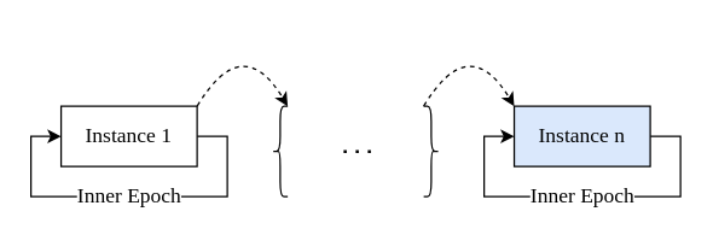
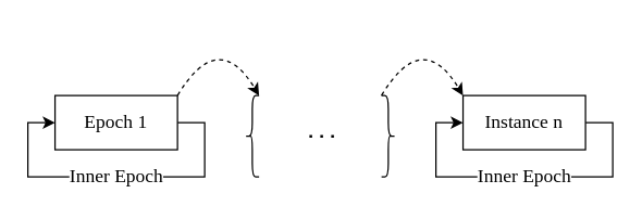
- <mxCell id="3" value="Instance 1" style="rounded=0;whiteSpace=wrap;html=1;fontFamily=Times New Roman;fontSize=14;" vertex="1" parent="1"><mxGeometry x="39.97" y="70" width="90.03" height="40" as="geometry" /></mxCell>
+ <mxCell id="3" value="Epoch 1" style="rounded=0;whiteSpace=wrap;html=1;fontFamily=Times New Roman;fontSize=14;" vertex="1" parent="1"><mxGeometry x="39.97" y="70" width="90.03" height="40" as="geometry" /></mxCell>
- <mxCell id="8" value="Instance n" style="rounded=0;whiteSpace=wrap;html=1;fontFamily=Times New Roman;fontSize=14;fillColor=#dae8fc;" vertex="1" parent="1"><mxGeometry x="339.94" y="70" width="90.03" height="40" as="geometry" /></mxCell>
+ <mxCell id="8" value="Instance n" style="rounded=0;whiteSpace=wrap;html=1;fontFamily=Times New Roman;fontSize=14;" vertex="1" parent="1"><mxGeometry x="339.94" y="70" width="90.03" height="40" as="geometry" /></mxCell>
